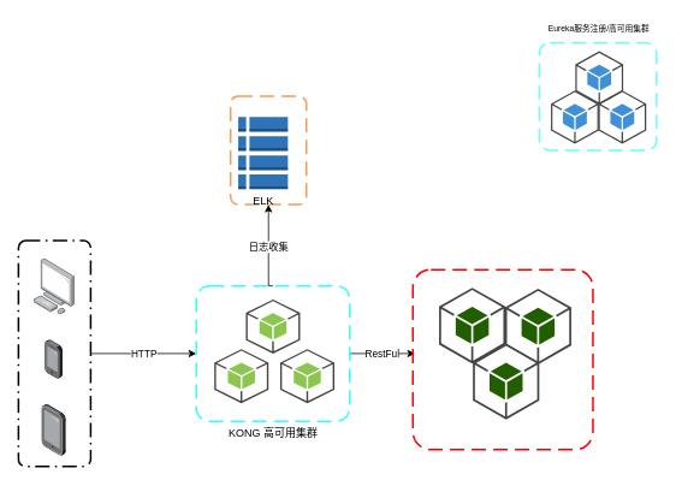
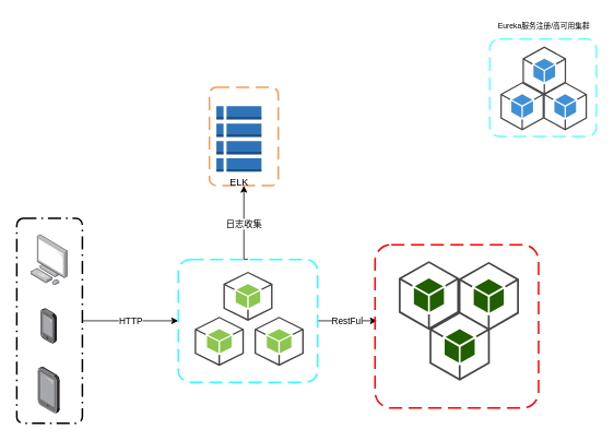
- <mxCell id="13" value="KONG 高可用集群" style="text;html=1;strokeColor=none;fillColor=none;align=center;verticalAlign=middle;whiteSpace=wrap;rounded=0;" vertex="1" parent="1"><mxGeometry x="244.5" y="470" width="115" height="20" as="geometry" /></mxCell>
